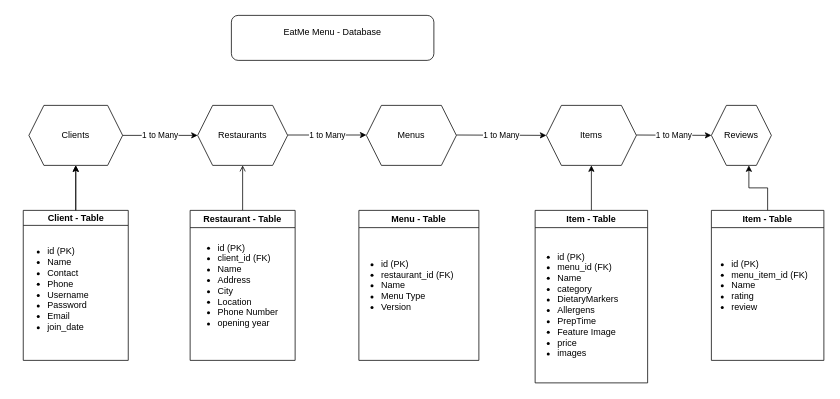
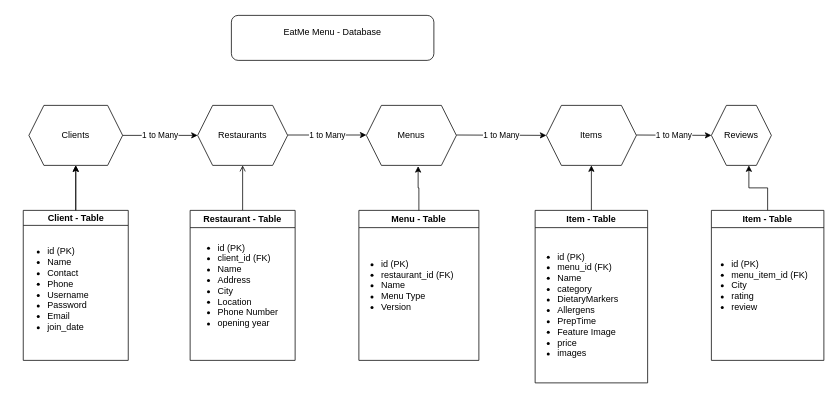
+ <mxCell id="27" style="edgeStyle=orthogonalEdgeStyle;rounded=0;orthogonalLoop=1;jettySize=auto;html=1;entryX=0.575;entryY=1.013;entryDx=0;entryDy=0;entryPerimeter=0;" edge="1" parent="1" source="16" target="5"><mxGeometry relative="1" as="geometry" /></mxCell>
- <mxCell id="24" value="&lt;ul&gt;&lt;li&gt;id (PK)&lt;/li&gt;&lt;li&gt;&lt;span style=&quot;background-color: initial;&quot;&gt;menu_item_id (FK)&lt;/span&gt;&lt;br&gt;&lt;/li&gt;&lt;li&gt;&lt;span style=&quot;background-color: initial;&quot;&gt;Name&lt;/span&gt;&lt;/li&gt;&lt;li&gt;&lt;span style=&quot;background-color: initial;&quot;&gt;rating&lt;/span&gt;&lt;br&gt;&lt;/li&gt;&lt;li&gt;review&lt;/li&gt;&lt;/ul&gt;" style="text;strokeColor=none;fillColor=none;html=1;whiteSpace=wrap;verticalAlign=middle;overflow=hidden;" vertex="1" parent="23"><mxGeometry x="-15" y="15" width="165" height="170" as="geometry" /></mxCell>
+ <mxCell id="24" value="&lt;ul&gt;&lt;li&gt;id (PK)&lt;/li&gt;&lt;li&gt;&lt;span style=&quot;background-color: initial;&quot;&gt;menu_item_id (FK)&lt;/span&gt;&lt;br&gt;&lt;/li&gt;&lt;li&gt;&lt;span style=&quot;background-color: initial;&quot;&gt;City&lt;/span&gt;&lt;/li&gt;&lt;li&gt;&lt;span style=&quot;background-color: initial;&quot;&gt;rating&lt;/span&gt;&lt;br&gt;&lt;/li&gt;&lt;li&gt;review&lt;/li&gt;&lt;/ul&gt;" style="text;strokeColor=none;fillColor=none;html=1;whiteSpace=wrap;verticalAlign=middle;overflow=hidden;" vertex="1" parent="23"><mxGeometry x="-15" y="15" width="165" height="170" as="geometry" /></mxCell>
